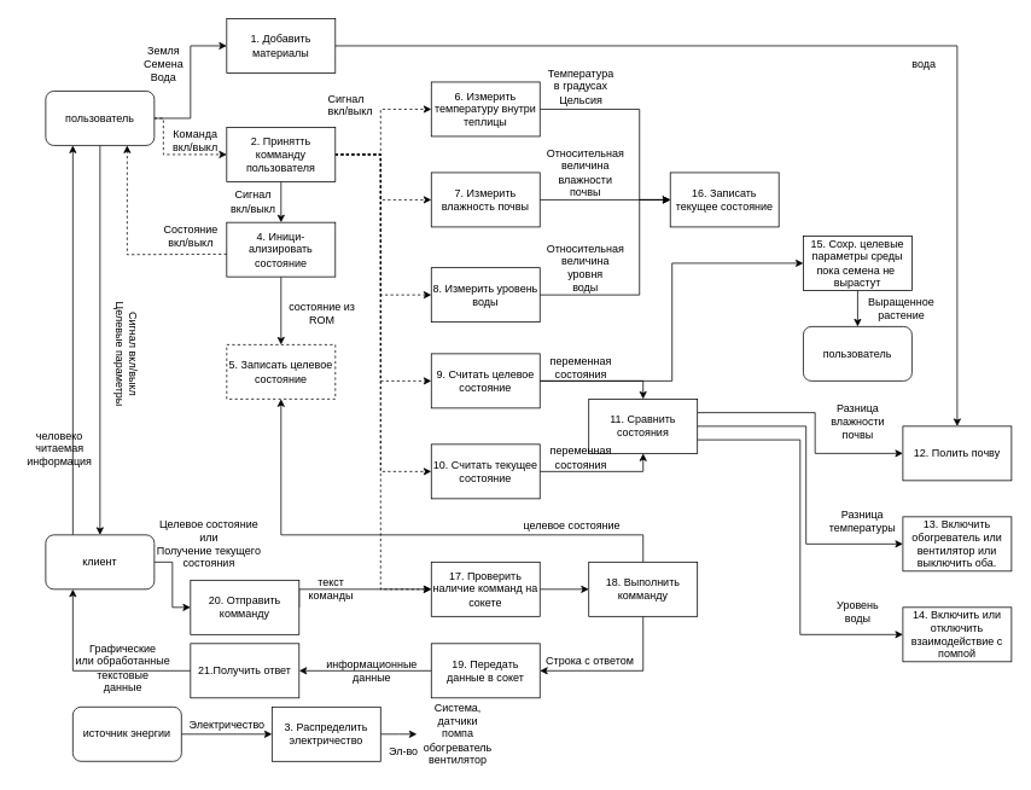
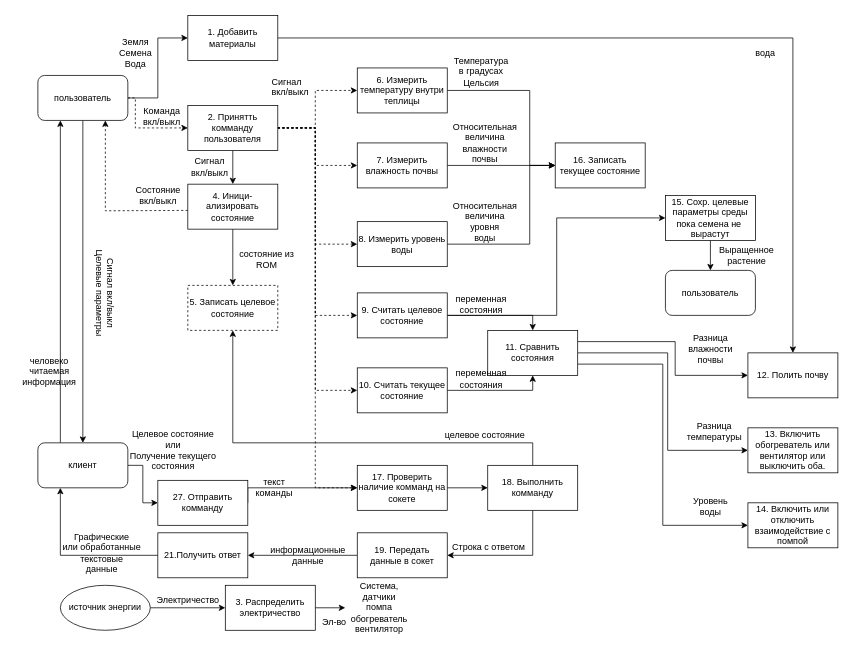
- <mxCell id="76" value="целевое состояние" style="text;html=1;align=center;verticalAlign=middle;resizable=0;points=[];autosize=1;" vertex="1" parent="1"><mxGeometry x="566" y="570" width="130" height="20" as="geometry" /></mxCell>
+ <mxCell id="76" value="целевое состояние" style="text;html=1;align=center;verticalAlign=middle;resizable=0;points=[];autosize=1;" vertex="1" parent="1"><mxGeometry x="581" y="570" width="130" height="20" as="geometry" /></mxCell>
- <mxCell id="61" value="20. Отправить комманду" style="rounded=0;whiteSpace=wrap;html=1;strokeColor=#000000;" vertex="1" parent="1"><mxGeometry x="210" y="640" width="120" height="60" as="geometry" /></mxCell>
+ <mxCell id="61" value="27. Отправить комманду" style="rounded=0;whiteSpace=wrap;html=1;strokeColor=#000000;" vertex="1" parent="1"><mxGeometry x="210" y="640" width="120" height="60" as="geometry" /></mxCell>
- <mxCell id="7" value="источник энергии" style="rounded=1;whiteSpace=wrap;html=1;" vertex="1" parent="1"><mxGeometry x="80" y="780" width="120" height="60" as="geometry" /></mxCell>
+ <mxCell id="7" value="источник энергии" style="ellipse;whiteSpace=wrap;html=1;" vertex="1" parent="1"><mxGeometry x="80" y="780" width="120" height="60" as="geometry" /></mxCell>
